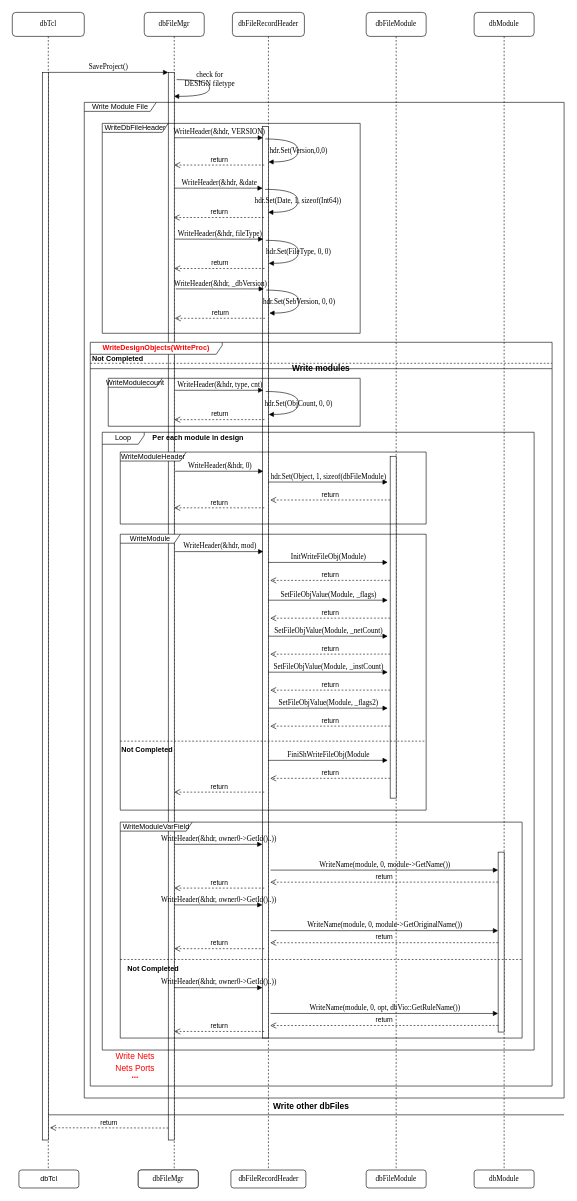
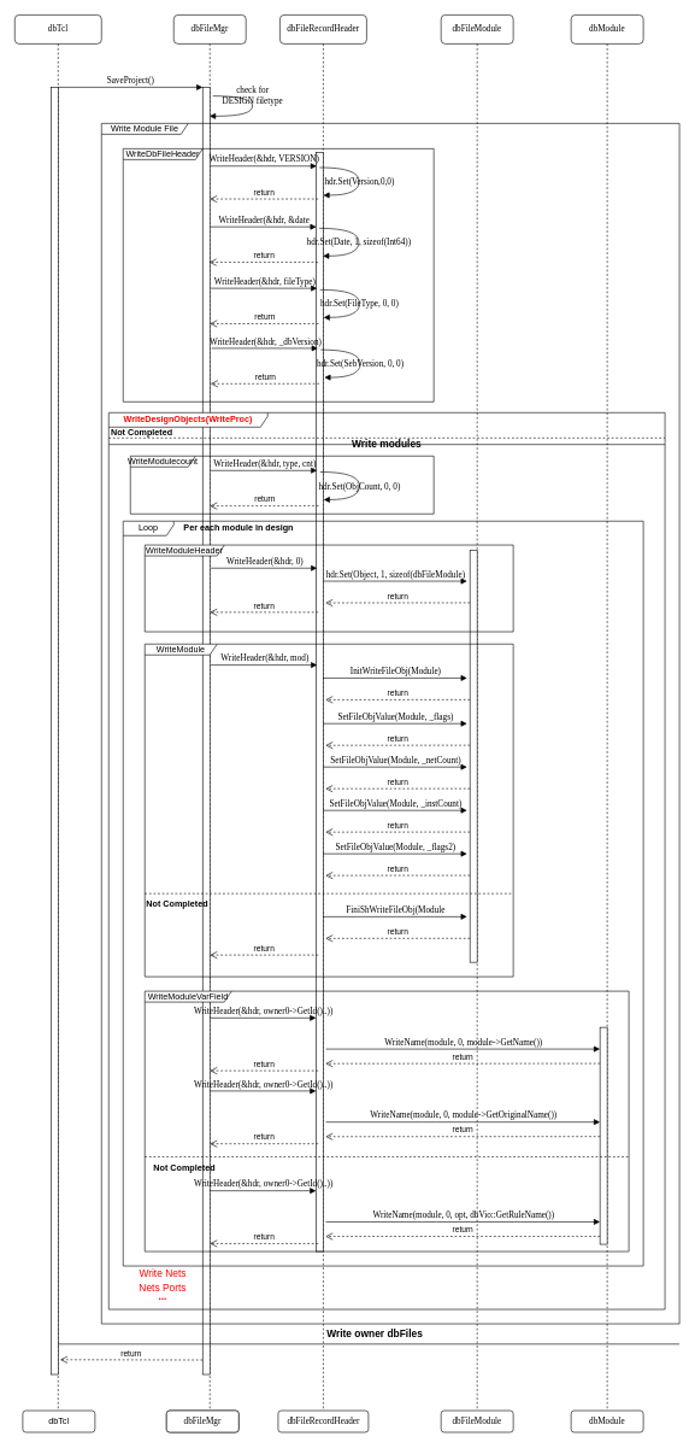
- <mxCell id="78" value="&lt;b&gt;&lt;font style=&quot;font-size: 14px&quot;&gt;Write other dbFiles&lt;/font&gt;&lt;/b&gt;" style="text;html=1;strokeColor=none;fillColor=none;align=center;verticalAlign=middle;whiteSpace=wrap;rounded=0;" parent="1" vertex="1"><mxGeometry x="447" y="1834" width="143" height="20" as="geometry" /></mxCell>
+ <mxCell id="78" value="&lt;b&gt;&lt;font style=&quot;font-size: 14px&quot;&gt;Write owner dbFiles&lt;/font&gt;&lt;/b&gt;" style="text;html=1;strokeColor=none;fillColor=none;align=center;verticalAlign=middle;whiteSpace=wrap;rounded=0;" parent="1" vertex="1"><mxGeometry x="447" y="1834" width="143" height="20" as="geometry" /></mxCell>
